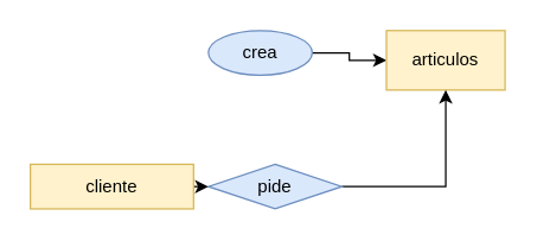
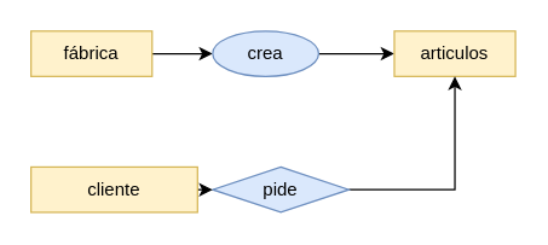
+ <mxCell id="3" value="&lt;div&gt;fábrica&lt;/div&gt;" style="rounded=0;whiteSpace=wrap;html=1;fillColor=#fff2cc;strokeColor=#d6b656;" vertex="1" parent="1"><mxGeometry x="20" y="20" width="80" height="30" as="geometry" /></mxCell>
+ <mxCell id="2" style="edgeStyle=orthogonalEdgeStyle;rounded=0;orthogonalLoop=1;jettySize=auto;html=1;exitX=1;exitY=0.5;exitDx=0;exitDy=0;entryX=0;entryY=0.5;entryDx=0;entryDy=0;" edge="1" parent="1" source="3" target="5"><mxGeometry relative="1" as="geometry" /></mxCell>
- <mxCell id="6" value="articulos" style="rounded=0;whiteSpace=wrap;html=1;fillColor=#fff2cc;strokeColor=#d6b656;" vertex="1" parent="1"><mxGeometry x="260" y="20" width="80" height="40" as="geometry" /></mxCell>
+ <mxCell id="6" value="articulos" style="rounded=0;whiteSpace=wrap;html=1;fillColor=#fff2cc;strokeColor=#d6b656;" vertex="1" parent="1"><mxGeometry x="260" y="20" width="80" height="30" as="geometry" /></mxCell>
